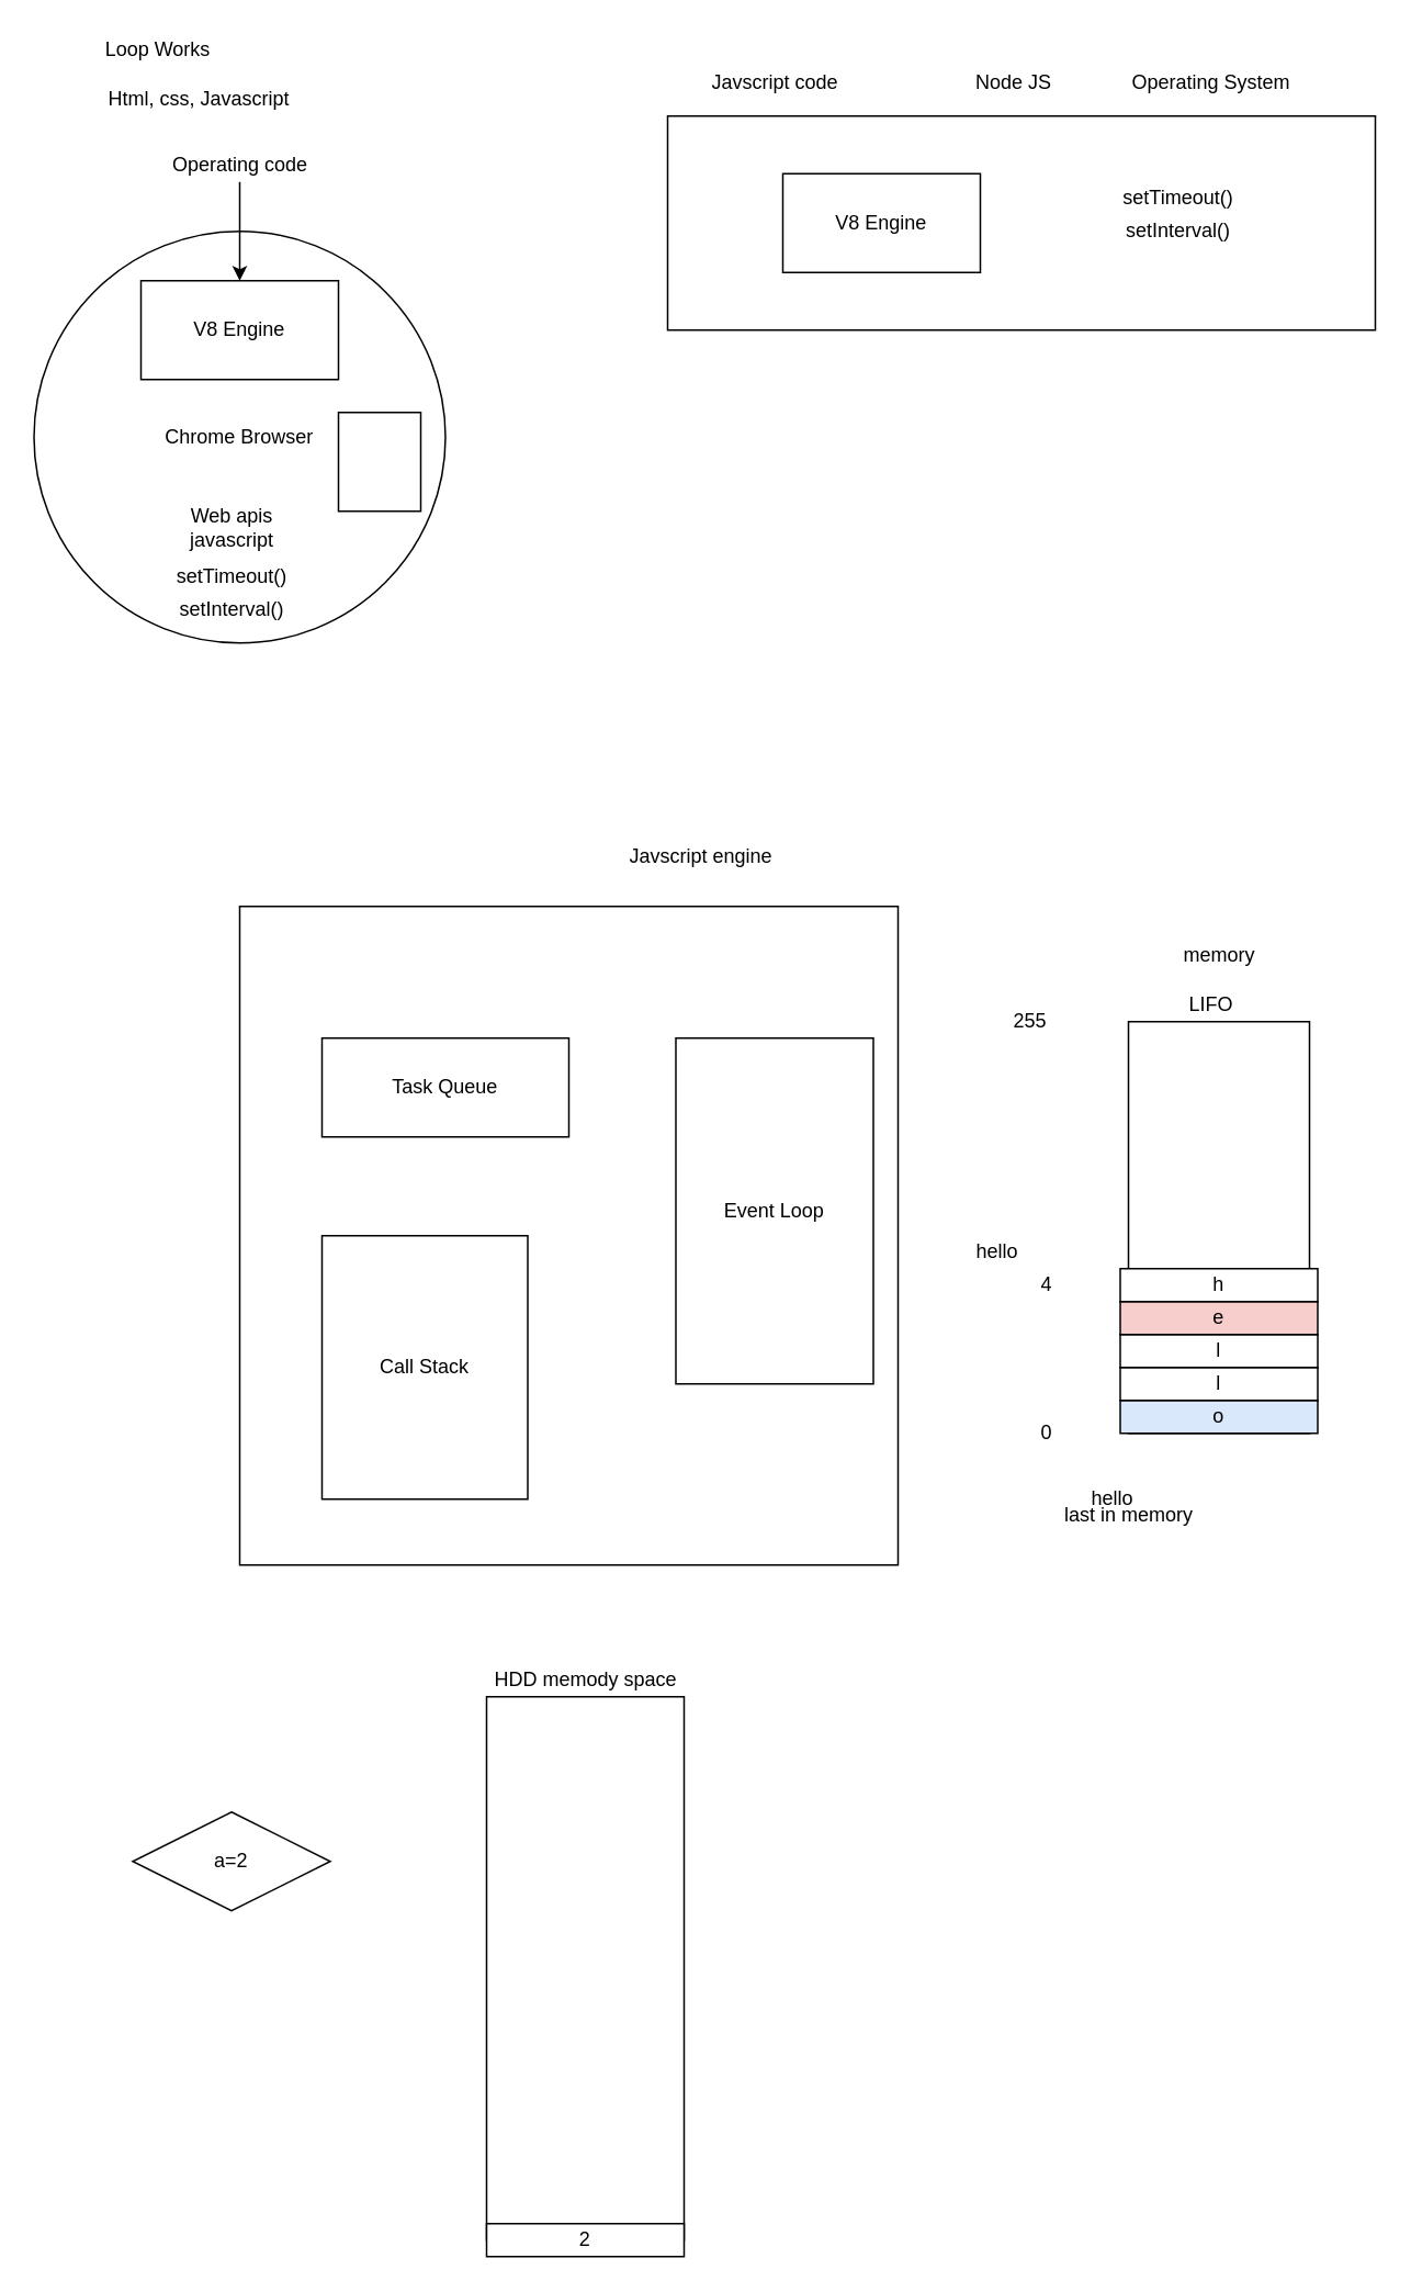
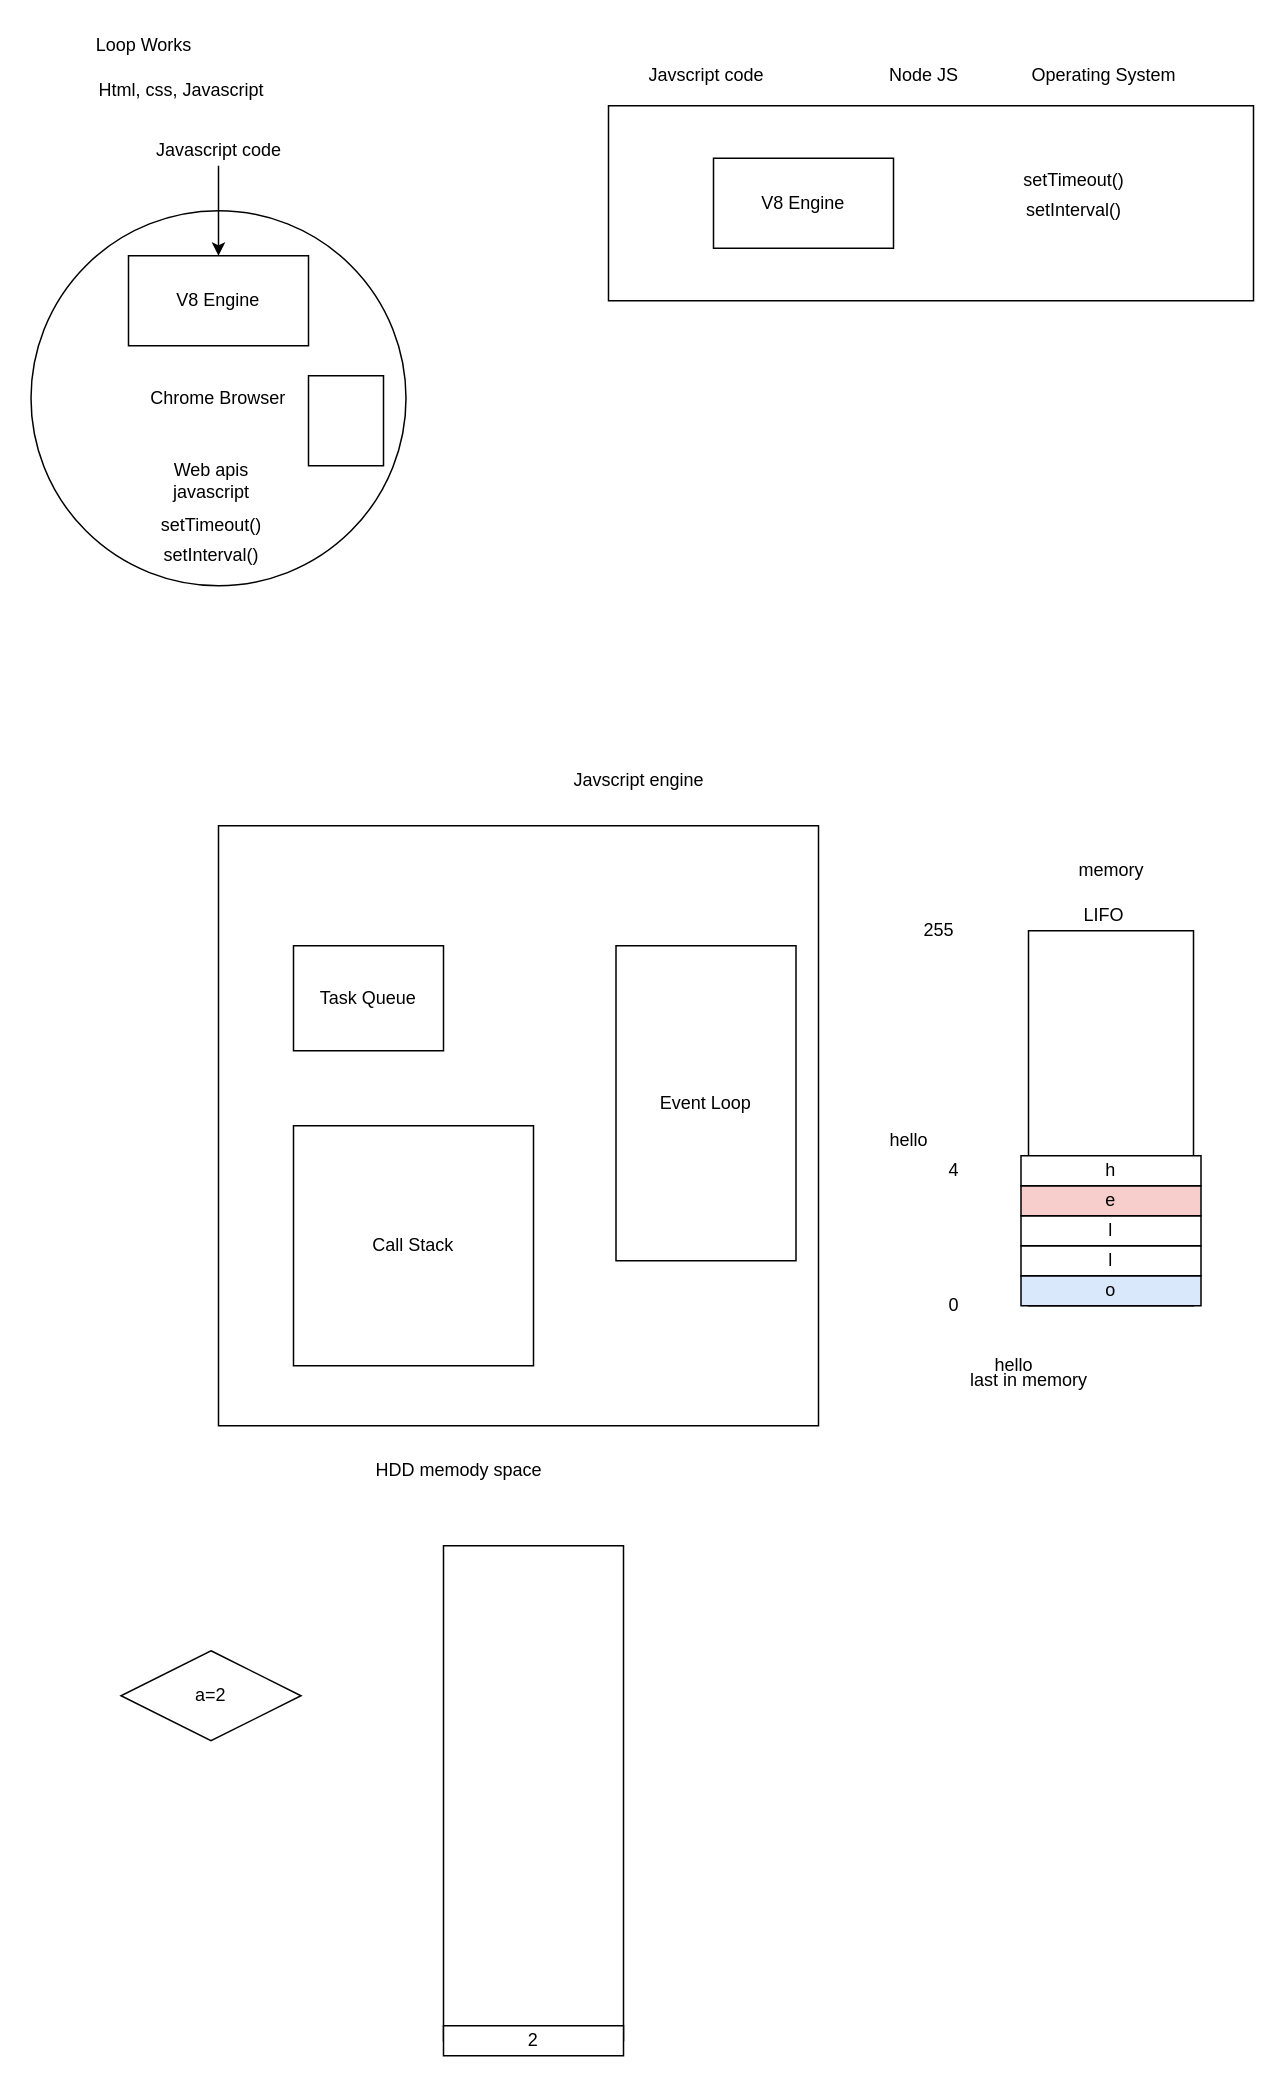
- <mxCell id="8" value="Operating code" style="text;html=1;align=center;verticalAlign=middle;resizable=0;points=[];autosize=1;" vertex="1" parent="1"><mxGeometry x="95" y="90" width="100" height="20" as="geometry" /></mxCell>
+ <mxCell id="8" value="Javascript code" style="text;html=1;align=center;verticalAlign=middle;resizable=0;points=[];autosize=1;" vertex="1" parent="1"><mxGeometry x="95" y="90" width="100" height="20" as="geometry" /></mxCell>
- <mxCell id="15" value="Task Queue" style="rounded=0;whiteSpace=wrap;html=1;" vertex="1" parent="1"><mxGeometry x="195" y="630" width="150" height="60" as="geometry" /></mxCell>
+ <mxCell id="15" value="Task Queue" style="rounded=0;whiteSpace=wrap;html=1;" vertex="1" parent="1"><mxGeometry x="195" y="630" width="100" height="70" as="geometry" /></mxCell>
- <mxCell id="16" value="Call Stack" style="whiteSpace=wrap;html=1;aspect=fixed;" vertex="1" parent="1"><mxGeometry x="195" y="750" width="125" height="160" as="geometry" /></mxCell>
+ <mxCell id="16" value="Call Stack" style="whiteSpace=wrap;html=1;aspect=fixed;" vertex="1" parent="1"><mxGeometry x="195" y="750" width="160" height="160" as="geometry" /></mxCell>
- <mxCell id="41" value="HDD memody space" style="text;html=1;align=center;verticalAlign=middle;resizable=0;points=[];autosize=1;" vertex="1" parent="1"><mxGeometry x="290" y="1010" width="130" height="20" as="geometry" /></mxCell>
+ <mxCell id="41" value="HDD memody space" style="text;html=1;align=center;verticalAlign=middle;resizable=0;points=[];autosize=1;" vertex="1" parent="1"><mxGeometry x="240" y="970" width="130" height="20" as="geometry" /></mxCell>
